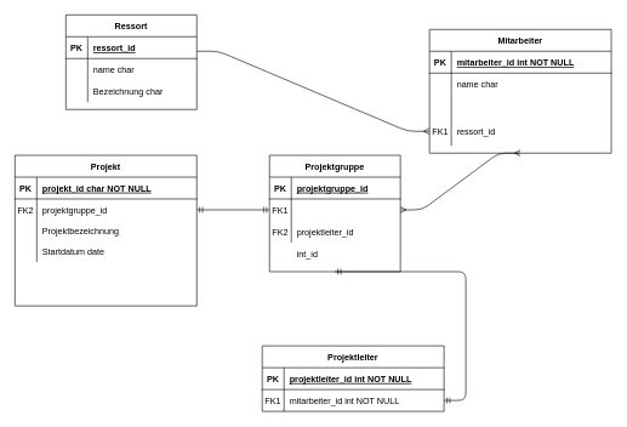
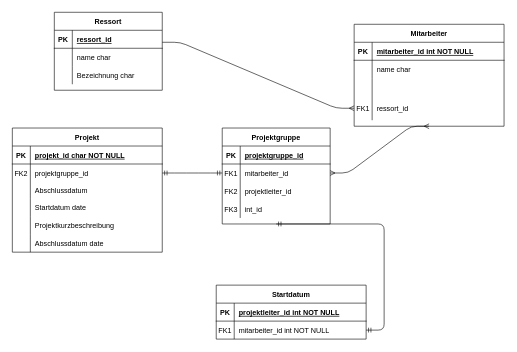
+ <mxCell id="51" value="mitarbeiter_id" style="shape=partialRectangle;connectable=0;fillColor=none;top=0;left=0;bottom=0;right=0;align=left;spacingLeft=6;overflow=hidden;" vertex="1" parent="49"><mxGeometry x="30" width="150" height="30" as="geometry" /></mxCell>
- <mxCell id="11" value="Projektbezeichnung" style="shape=partialRectangle;connectable=0;fillColor=none;top=0;left=0;bottom=0;right=0;align=left;spacingLeft=6;overflow=hidden;" vertex="1" parent="9"><mxGeometry x="30" width="220" height="27" as="geometry" /></mxCell>
+ <mxCell id="11" value="Abschlussdatum" style="shape=partialRectangle;connectable=0;fillColor=none;top=0;left=0;bottom=0;right=0;align=left;spacingLeft=6;overflow=hidden;" vertex="1" parent="9"><mxGeometry x="30" width="220" height="27" as="geometry" /></mxCell>
+ <mxCell id="56" value="FK3" style="shape=partialRectangle;connectable=0;fillColor=none;top=0;left=0;bottom=0;right=0;editable=1;overflow=hidden;" vertex="1" parent="55"><mxGeometry width="30" height="30" as="geometry" /></mxCell>
+ <mxCell id="17" value="Projektkurzbeschreibung" style="shape=partialRectangle;connectable=0;fillColor=none;top=0;left=0;bottom=0;right=0;align=left;spacingLeft=6;overflow=hidden;" vertex="1" parent="15"><mxGeometry x="30" width="220" height="30" as="geometry" /></mxCell>
+ <mxCell id="20" value="Abschlussdatum date" style="shape=partialRectangle;connectable=0;fillColor=none;top=0;left=0;bottom=0;right=0;align=left;spacingLeft=6;overflow=hidden;" vertex="1" parent="18"><mxGeometry x="30" width="220" height="30" as="geometry" /></mxCell>
- <mxCell id="60" value="Projektleiter" style="shape=table;startSize=30;container=1;collapsible=1;childLayout=tableLayout;fixedRows=1;rowLines=0;fontStyle=1;align=center;resizeLast=1;" parent="1" vertex="1"><mxGeometry x="360" y="475" width="250" height="90" as="geometry" /></mxCell>
+ <mxCell id="60" value="Startdatum" style="shape=table;startSize=30;container=1;collapsible=1;childLayout=tableLayout;fixedRows=1;rowLines=0;fontStyle=1;align=center;resizeLast=1;" parent="1" vertex="1"><mxGeometry x="360" y="475" width="250" height="90" as="geometry" /></mxCell>
